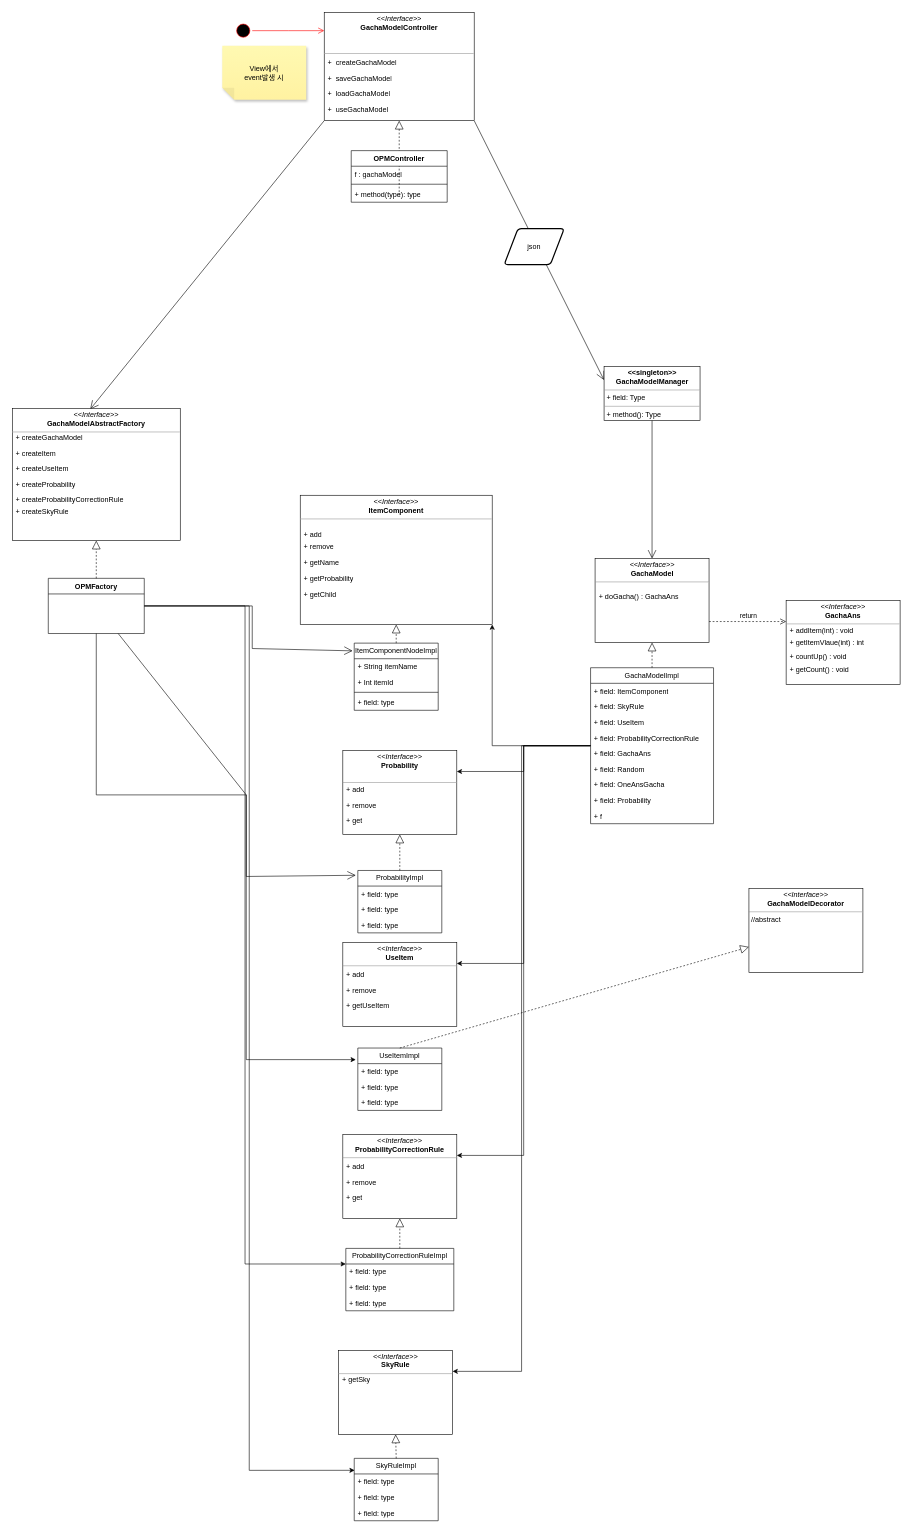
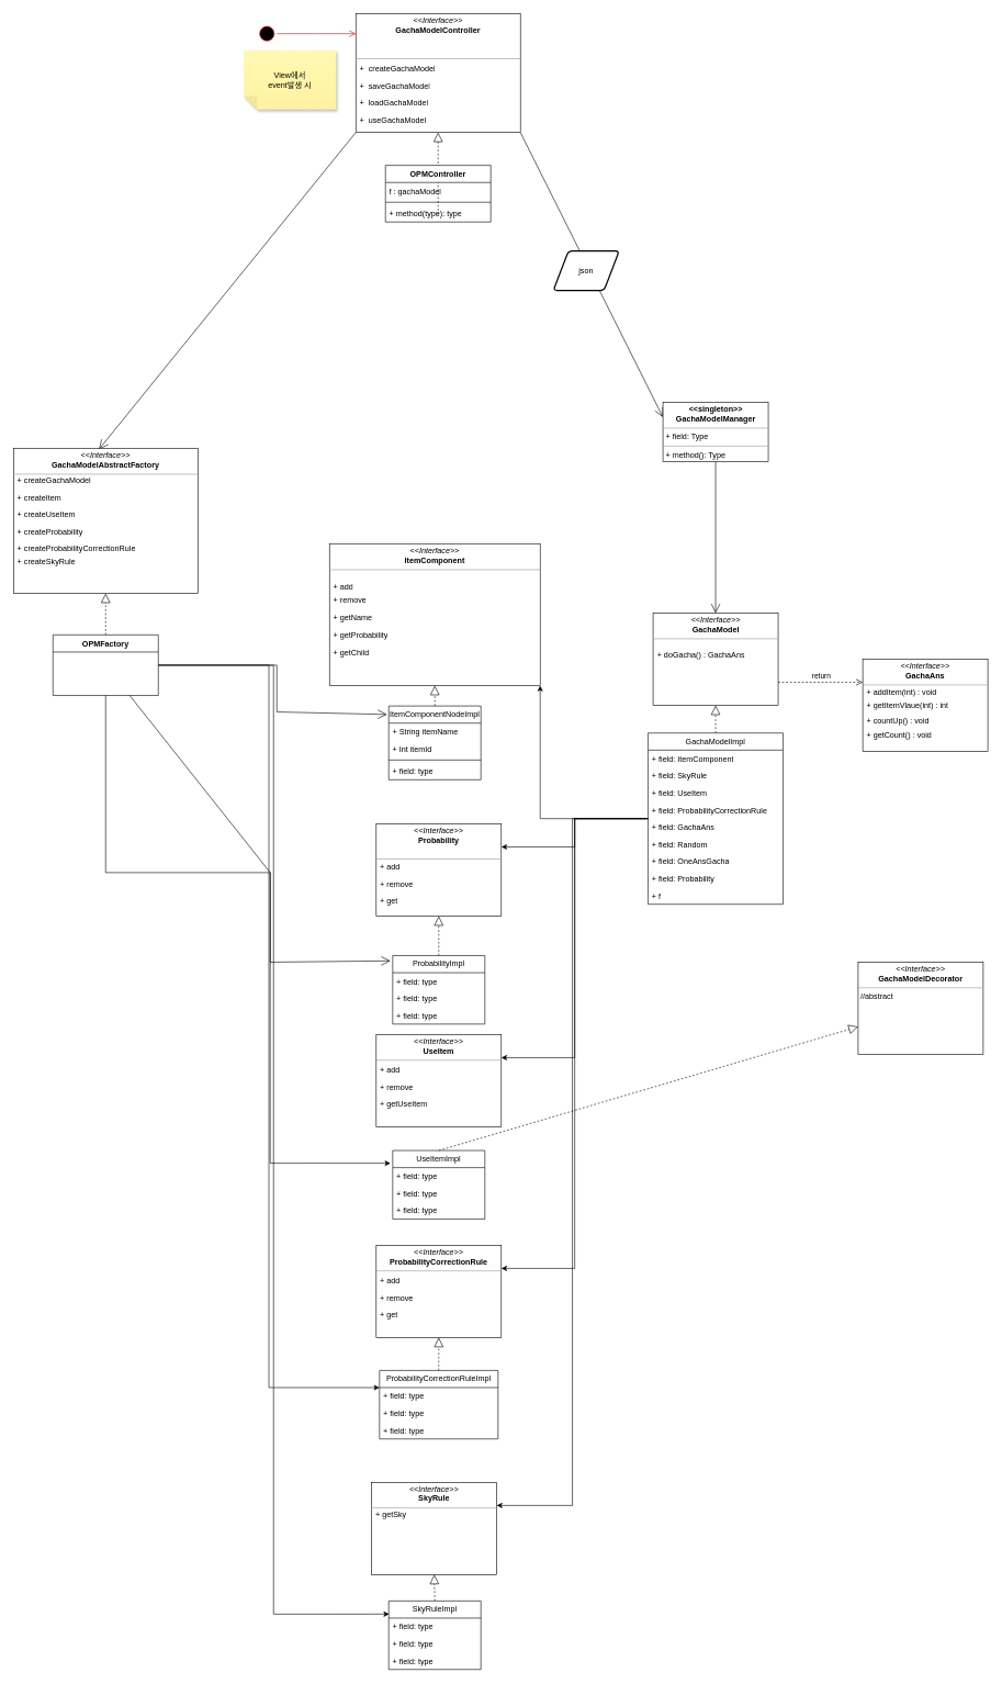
- <mxCell id="20" value="&lt;p style=&quot;margin:0px;margin-top:4px;text-align:center;&quot;&gt;&lt;i&gt;&amp;lt;&amp;lt;Interface&amp;gt;&amp;gt;&lt;/i&gt;&lt;br&gt;&lt;b&gt;GachaModelDecorator&lt;/b&gt;&lt;/p&gt;&lt;hr size=&quot;1&quot;&gt;&lt;p style=&quot;margin:0px;margin-left:4px;&quot;&gt;&lt;/p&gt;&lt;p style=&quot;margin:0px;margin-left:4px;&quot;&gt;//abstract&lt;/p&gt;" style="verticalAlign=top;align=left;overflow=fill;fontSize=12;fontFamily=Helvetica;html=1;whiteSpace=wrap;" parent="1" vertex="1"><mxGeometry x="1248" y="1480" width="190" height="140" as="geometry" /></mxCell>
+ <mxCell id="20" value="&lt;p style=&quot;margin:0px;margin-top:4px;text-align:center;&quot;&gt;&lt;i&gt;&amp;lt;&amp;lt;Interface&amp;gt;&amp;gt;&lt;/i&gt;&lt;br&gt;&lt;b&gt;GachaModelDecorator&lt;/b&gt;&lt;/p&gt;&lt;hr size=&quot;1&quot;&gt;&lt;p style=&quot;margin:0px;margin-left:4px;&quot;&gt;&lt;/p&gt;&lt;p style=&quot;margin:0px;margin-left:4px;&quot;&gt;//abstract&lt;/p&gt;" style="verticalAlign=top;align=left;overflow=fill;fontSize=12;fontFamily=Helvetica;html=1;whiteSpace=wrap;" parent="1" vertex="1"><mxGeometry x="1303" y="1460" width="190" height="140" as="geometry" /></mxCell>
